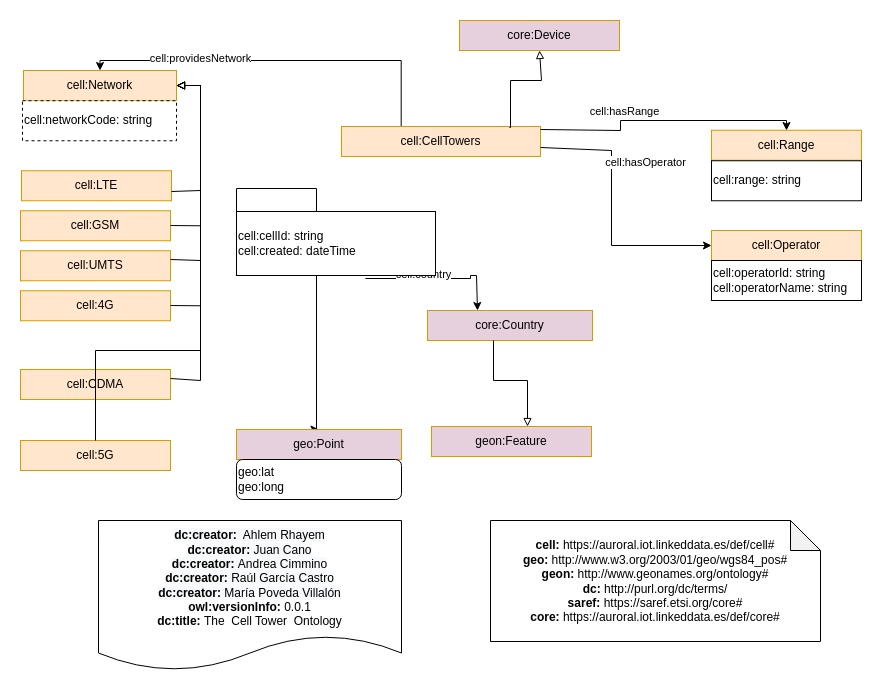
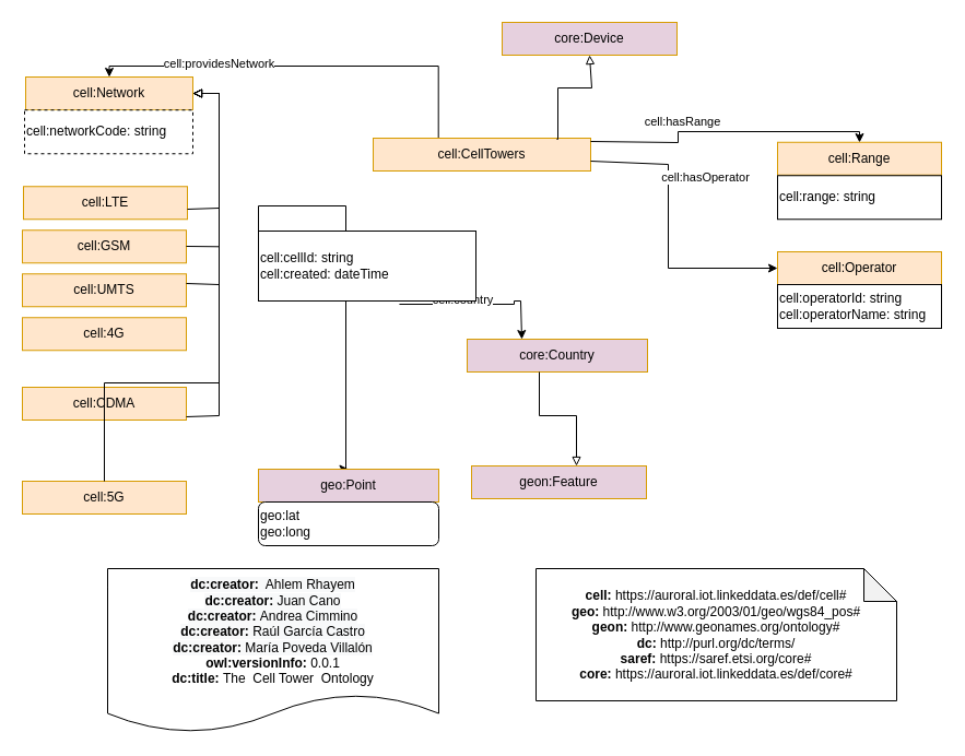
- <mxCell id="36" style="edgeStyle=orthogonalEdgeStyle;rounded=0;orthogonalLoop=1;jettySize=auto;html=1;fontSize=11;endArrow=block;endFill=0;" parent="1" source="30" target="2" edge="1"><mxGeometry relative="1" as="geometry"><mxPoint x="176" y="303.75" as="sourcePoint" /><mxPoint x="182" y="129.75" as="targetPoint" /><Array as="points"><mxPoint x="200" y="305" /><mxPoint x="200" y="85" /></Array></mxGeometry></mxCell>
- <mxCell id="32" value="cell:CDMA" style="rounded=0;whiteSpace=wrap;html=1;snapToPoint=1;points=[[0.1,0],[0.2,0],[0.3,0],[0.4,0],[0.5,0],[0.6,0],[0.7,0],[0.8,0],[0.9,0],[0,0.1],[0,0.3],[0,0.5],[0,0.7],[0,0.9],[0.1,1],[0.2,1],[0.3,1],[0.4,1],[0.5,1],[0.6,1],[0.7,1],[0.8,1],[0.9,1],[1,0.1],[1,0.3],[1,0.5],[1,0.7],[1,0.9]];fillColor=#ffe6cc;strokeColor=#d79b00;shadow=0;" parent="1" vertex="1"><mxGeometry x="20" y="369" width="150" height="30" as="geometry" /></mxCell>
+ <mxCell id="32" value="cell:CDMA" style="rounded=0;whiteSpace=wrap;html=1;snapToPoint=1;points=[[0.1,0],[0.2,0],[0.3,0],[0.4,0],[0.5,0],[0.6,0],[0.7,0],[0.8,0],[0.9,0],[0,0.1],[0,0.3],[0,0.5],[0,0.7],[0,0.9],[0.1,1],[0.2,1],[0.3,1],[0.4,1],[0.5,1],[0.6,1],[0.7,1],[0.8,1],[0.9,1],[1,0.1],[1,0.3],[1,0.5],[1,0.7],[1,0.9]];fillColor=#ffe6cc;strokeColor=#d79b00;shadow=0;" parent="1" vertex="1"><mxGeometry x="20" y="354" width="150" height="30" as="geometry" /></mxCell>
